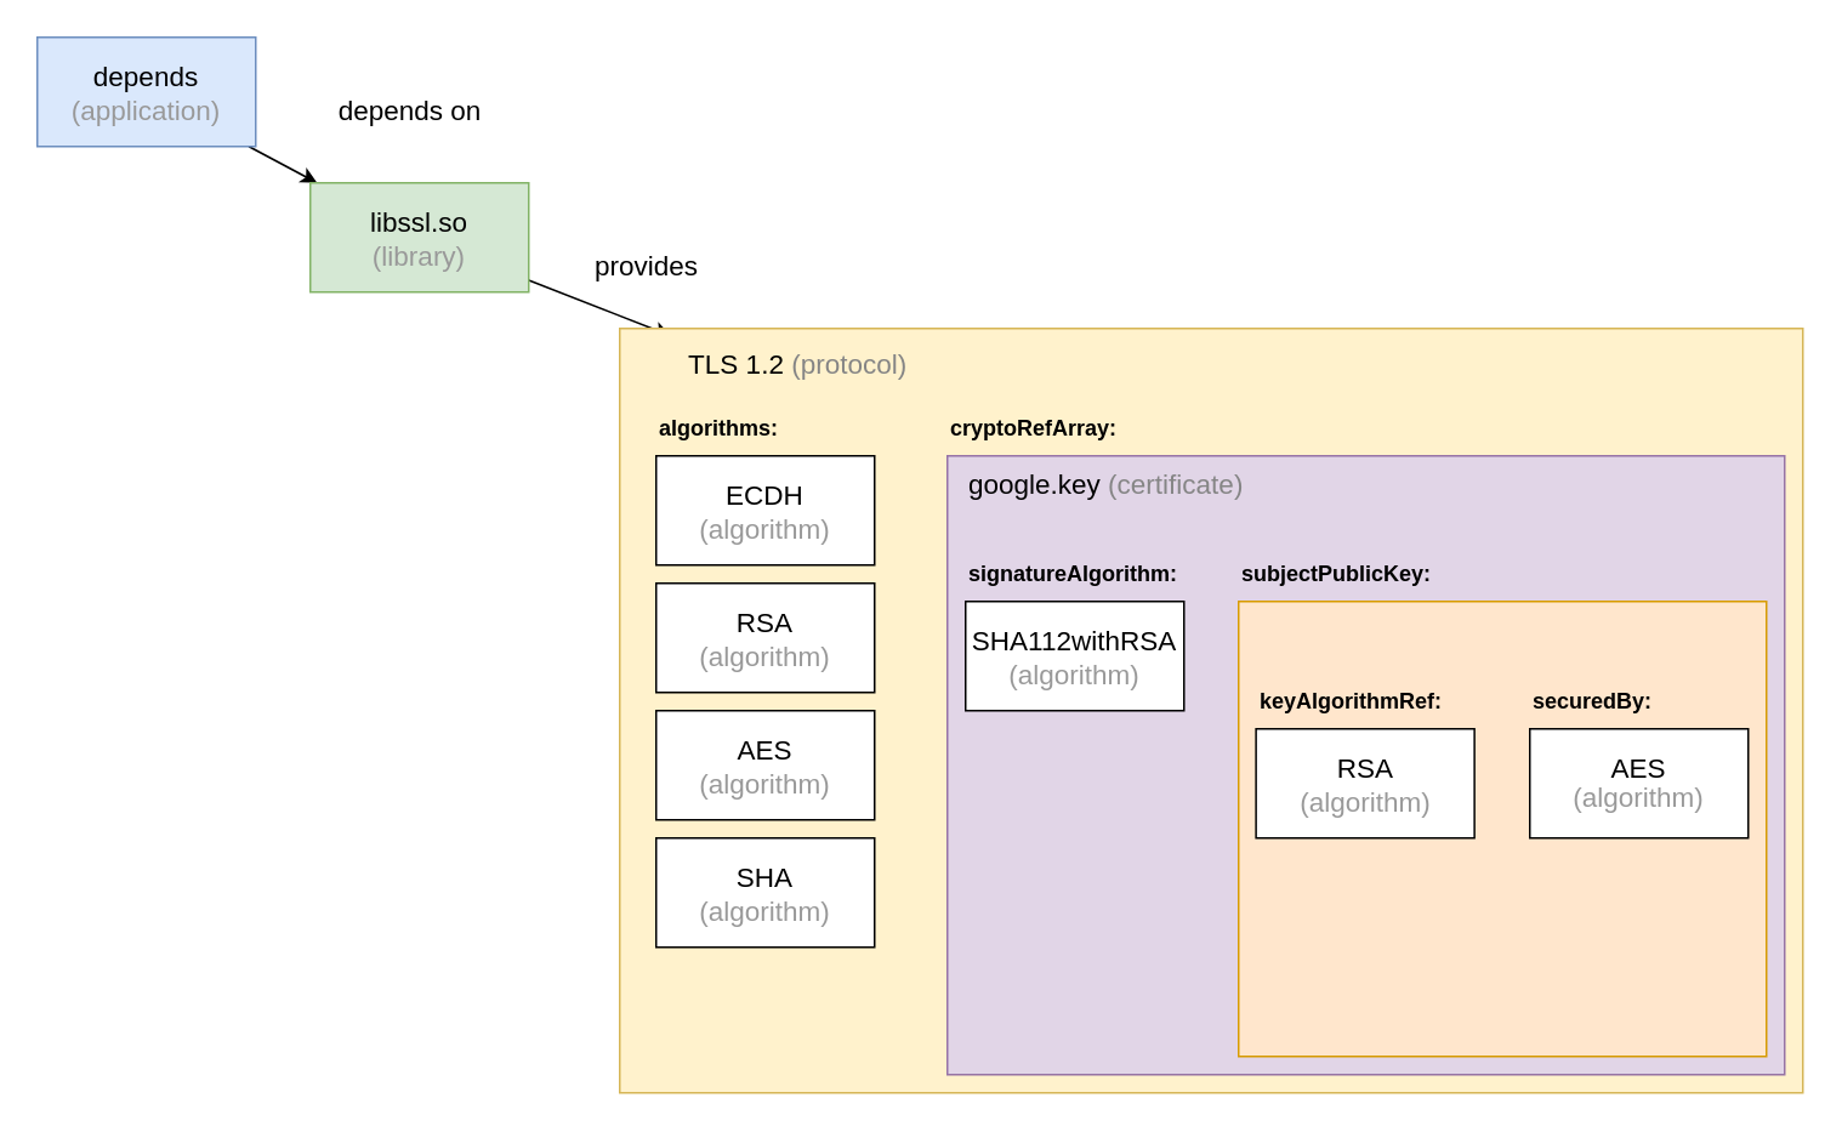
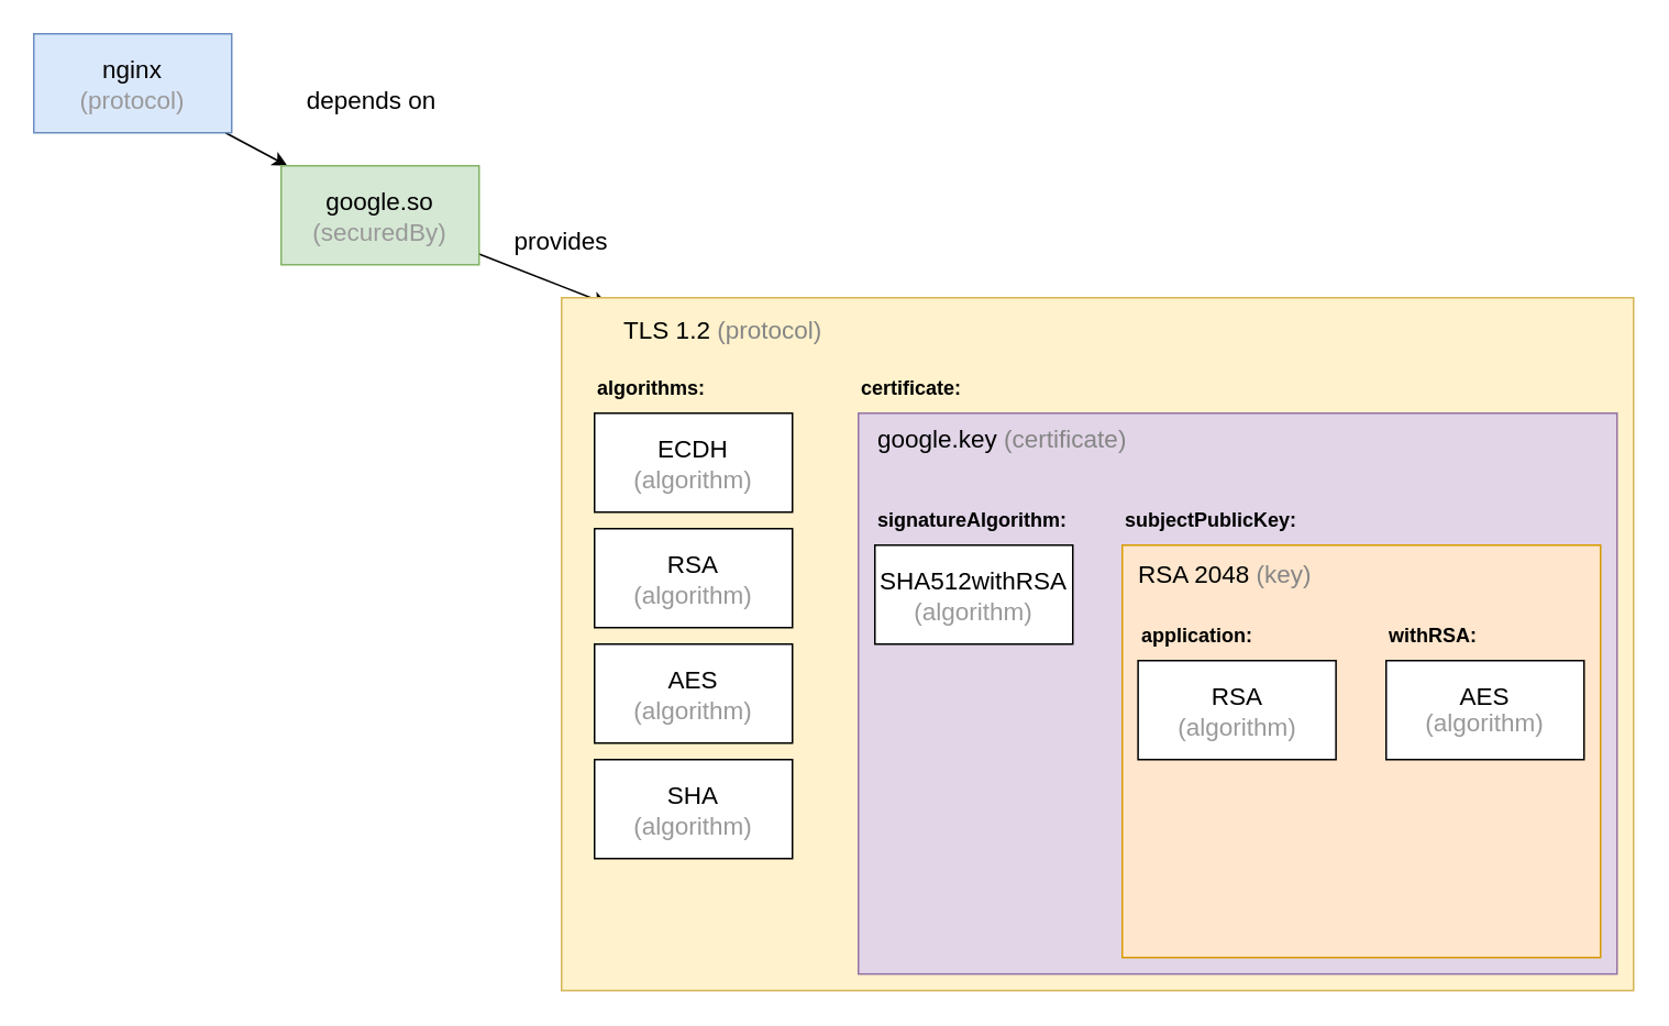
- <mxCell id="28" value="&lt;font style=&quot;font-size: 15px;&quot;&gt;depends&lt;/font&gt;" style="text;html=1;strokeColor=none;fillColor=none;align=center;verticalAlign=middle;whiteSpace=wrap;rounded=0;" parent="1" vertex="1"><mxGeometry x="20" y="25.5" width="120" height="30" as="geometry" /></mxCell>
+ <mxCell id="28" value="&lt;font style=&quot;font-size: 15px;&quot;&gt;nginx&lt;/font&gt;" style="text;html=1;strokeColor=none;fillColor=none;align=center;verticalAlign=middle;whiteSpace=wrap;rounded=0;" parent="1" vertex="1"><mxGeometry x="20" y="25.5" width="120" height="30" as="geometry" /></mxCell>
- <mxCell id="29" value="&lt;font style=&quot;font-size: 15px;&quot; color=&quot;#999999&quot;&gt;(application)&lt;/font&gt;" style="text;html=1;strokeColor=none;fillColor=none;align=center;verticalAlign=middle;whiteSpace=wrap;rounded=0;" parent="1" vertex="1"><mxGeometry x="20" y="44.5" width="120" height="30" as="geometry" /></mxCell>
+ <mxCell id="29" value="&lt;font style=&quot;font-size: 15px;&quot; color=&quot;#999999&quot;&gt;(protocol)&lt;/font&gt;" style="text;html=1;strokeColor=none;fillColor=none;align=center;verticalAlign=middle;whiteSpace=wrap;rounded=0;" parent="1" vertex="1"><mxGeometry x="20" y="44.5" width="120" height="30" as="geometry" /></mxCell>
- <mxCell id="31" value="&lt;font style=&quot;font-size: 15px;&quot;&gt;libssl.so&lt;/font&gt;" style="text;html=1;strokeColor=none;fillColor=none;align=center;verticalAlign=middle;whiteSpace=wrap;rounded=0;" parent="1" vertex="1"><mxGeometry x="170" y="105.5" width="120" height="30" as="geometry" /></mxCell>
+ <mxCell id="31" value="&lt;font style=&quot;font-size: 15px;&quot;&gt;google.so&lt;/font&gt;" style="text;html=1;strokeColor=none;fillColor=none;align=center;verticalAlign=middle;whiteSpace=wrap;rounded=0;" parent="1" vertex="1"><mxGeometry x="170" y="105.5" width="120" height="30" as="geometry" /></mxCell>
- <mxCell id="32" value="&lt;font style=&quot;font-size: 15px;&quot; color=&quot;#999999&quot;&gt;(library)&lt;/font&gt;" style="text;html=1;strokeColor=none;fillColor=none;align=center;verticalAlign=middle;whiteSpace=wrap;rounded=0;" parent="1" vertex="1"><mxGeometry x="170" y="124.5" width="120" height="30" as="geometry" /></mxCell>
+ <mxCell id="32" value="&lt;font style=&quot;font-size: 15px;&quot; color=&quot;#999999&quot;&gt;(securedBy)&lt;/font&gt;" style="text;html=1;strokeColor=none;fillColor=none;align=center;verticalAlign=middle;whiteSpace=wrap;rounded=0;" parent="1" vertex="1"><mxGeometry x="170" y="124.5" width="120" height="30" as="geometry" /></mxCell>
- <mxCell id="26" value="provides" style="text;html=1;strokeColor=none;fillColor=none;align=center;verticalAlign=middle;whiteSpace=wrap;rounded=0;fontSize=15;" parent="1" vertex="1"><mxGeometry x="325" y="130" width="60" height="30" as="geometry" /></mxCell>
+ <mxCell id="26" value="provides" style="text;html=1;strokeColor=none;fillColor=none;align=center;verticalAlign=middle;whiteSpace=wrap;rounded=0;fontSize=15;" parent="1" vertex="1"><mxGeometry x="310" y="130" width="60" height="30" as="geometry" /></mxCell>
- <mxCell id="13" value="cryptoRefArray:" style="text;html=1;strokeColor=none;fillColor=none;align=left;verticalAlign=middle;whiteSpace=wrap;rounded=0;fontStyle=1" parent="1" vertex="1"><mxGeometry x="520" y="230" width="120" height="10" as="geometry" /></mxCell>
+ <mxCell id="13" value="certificate:" style="text;html=1;strokeColor=none;fillColor=none;align=left;verticalAlign=middle;whiteSpace=wrap;rounded=0;fontStyle=1" parent="1" vertex="1"><mxGeometry x="520" y="230" width="120" height="10" as="geometry" /></mxCell>
+ <mxCell id="20" value="RSA 2048 &lt;font color=&quot;#858585&quot; style=&quot;font-size: 15px;&quot;&gt;(key)&lt;/font&gt;" style="text;html=1;strokeColor=none;fillColor=none;align=left;verticalAlign=middle;whiteSpace=wrap;rounded=0;fontSize=15;" parent="1" vertex="1"><mxGeometry x="688.16" y="330" width="171.84" height="34.09" as="geometry" /></mxCell>
- <mxCell id="46" value="&lt;font style=&quot;font-size: 15px;&quot;&gt;SHA112withRSA&lt;/font&gt;" style="text;html=1;strokeColor=none;fillColor=none;align=center;verticalAlign=middle;whiteSpace=wrap;rounded=0;" parent="1" vertex="1"><mxGeometry x="530" y="335.5" width="120" height="30" as="geometry" /></mxCell>
+ <mxCell id="46" value="&lt;font style=&quot;font-size: 15px;&quot;&gt;SHA512withRSA&lt;/font&gt;" style="text;html=1;strokeColor=none;fillColor=none;align=center;verticalAlign=middle;whiteSpace=wrap;rounded=0;" parent="1" vertex="1"><mxGeometry x="530" y="335.5" width="120" height="30" as="geometry" /></mxCell>
- <mxCell id="21" value="keyAlgorithmRef:" style="text;html=1;strokeColor=none;fillColor=none;align=left;verticalAlign=middle;whiteSpace=wrap;rounded=0;fontStyle=1" parent="1" vertex="1"><mxGeometry x="689.583" y="380" width="161.739" height="10" as="geometry" /></mxCell>
+ <mxCell id="21" value="application:" style="text;html=1;strokeColor=none;fillColor=none;align=left;verticalAlign=middle;whiteSpace=wrap;rounded=0;fontStyle=1" parent="1" vertex="1"><mxGeometry x="689.583" y="380" width="161.739" height="10" as="geometry" /></mxCell>
- <mxCell id="23" value="securedBy:" style="text;html=1;strokeColor=none;fillColor=none;align=left;verticalAlign=middle;whiteSpace=wrap;rounded=0;fontStyle=1" parent="1" vertex="1"><mxGeometry x="840" y="380" width="120" height="10" as="geometry" /></mxCell>
+ <mxCell id="23" value="withRSA:" style="text;html=1;strokeColor=none;fillColor=none;align=left;verticalAlign=middle;whiteSpace=wrap;rounded=0;fontStyle=1" parent="1" vertex="1"><mxGeometry x="840" y="380" width="120" height="10" as="geometry" /></mxCell>
